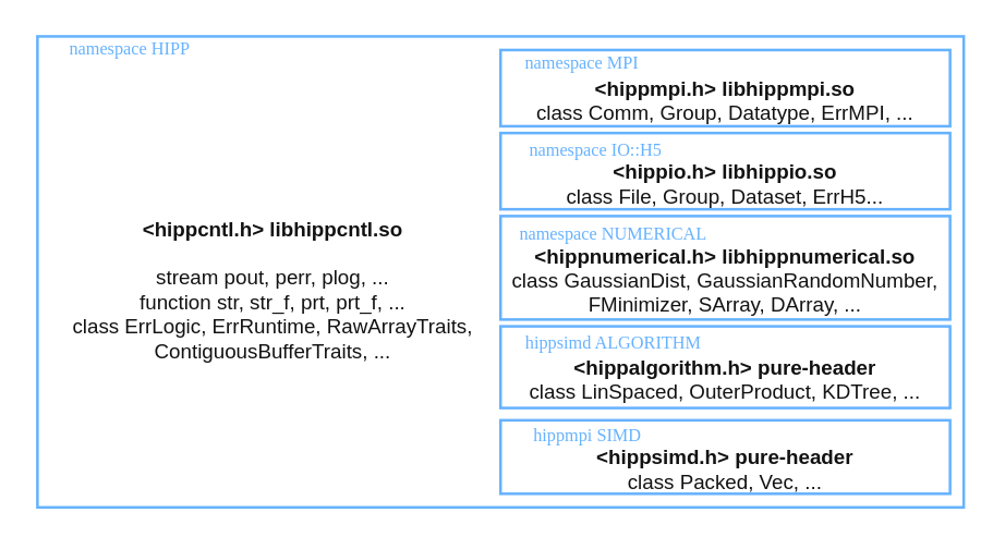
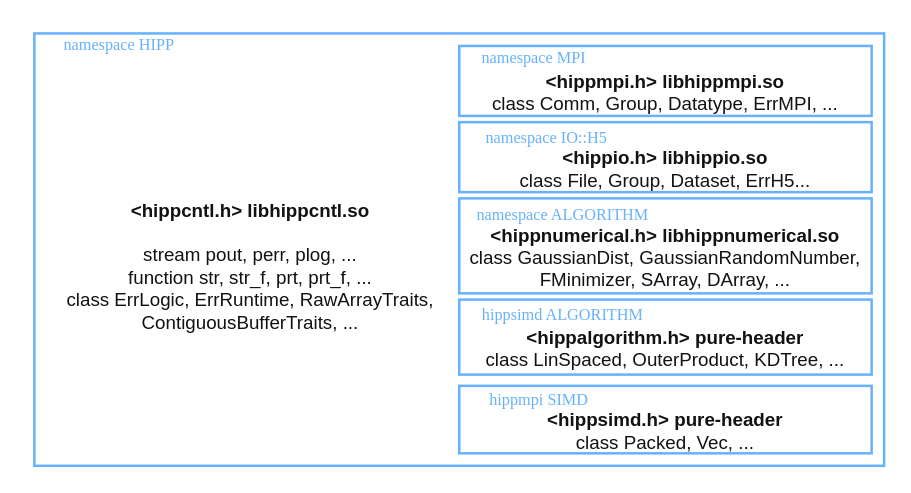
- <mxCell id="11" value="namespace NUMERICAL" style="rounded=0;whiteSpace=wrap;html=1;fontSize=13;strokeWidth=2;fillColor=none;strokeColor=none;fontFamily=Lucida Console;fontColor=#66B2FF;" parent="1" vertex="1"><mxGeometry x="350" y="156" width="200" height="30" as="geometry" /></mxCell>
+ <mxCell id="11" value="namespace ALGORITHM" style="rounded=0;whiteSpace=wrap;html=1;fontSize=13;strokeWidth=2;fillColor=none;strokeColor=none;fontFamily=Lucida Console;fontColor=#66B2FF;" parent="1" vertex="1"><mxGeometry x="350" y="156" width="200" height="30" as="geometry" /></mxCell>
